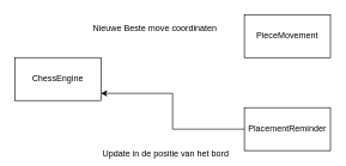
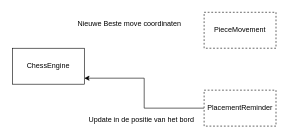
- <mxCell id="3" value="PieceMovement" style="rounded=0;whiteSpace=wrap;html=1;" vertex="1" parent="1"><mxGeometry x="340" y="20" width="120" height="60" as="geometry" /></mxCell>
+ <mxCell id="3" value="PieceMovement" style="rounded=0;whiteSpace=wrap;html=1;dashed=1;" vertex="1" parent="1"><mxGeometry x="340" y="20" width="120" height="60" as="geometry" /></mxCell>
- <mxCell id="5" value="PlacementReminder" style="rounded=0;whiteSpace=wrap;html=1;" vertex="1" parent="1"><mxGeometry x="340" y="150" width="120" height="60" as="geometry" /></mxCell>
+ <mxCell id="5" value="PlacementReminder" style="rounded=0;whiteSpace=wrap;html=1;dashed=1;" vertex="1" parent="1"><mxGeometry x="340" y="150" width="120" height="60" as="geometry" /></mxCell>
- <mxCell id="6" value="Update in de positie van het bord" style="text;html=1;align=center;verticalAlign=middle;resizable=0;points=[];autosize=1;strokeColor=none;fillColor=none;" vertex="1" parent="1"><mxGeometry x="135" y="205" width="190" height="20" as="geometry" /></mxCell>
+ <mxCell id="6" value="Update in de positie van het bord" style="text;html=1;align=center;verticalAlign=middle;resizable=0;points=[];autosize=1;strokeColor=none;fillColor=none;" vertex="1" parent="1"><mxGeometry x="140" y="190" width="190" height="20" as="geometry" /></mxCell>
